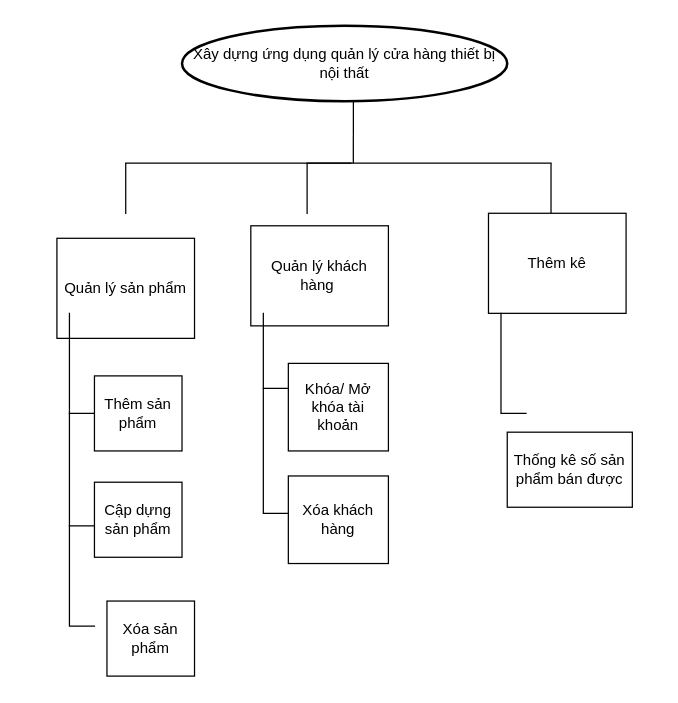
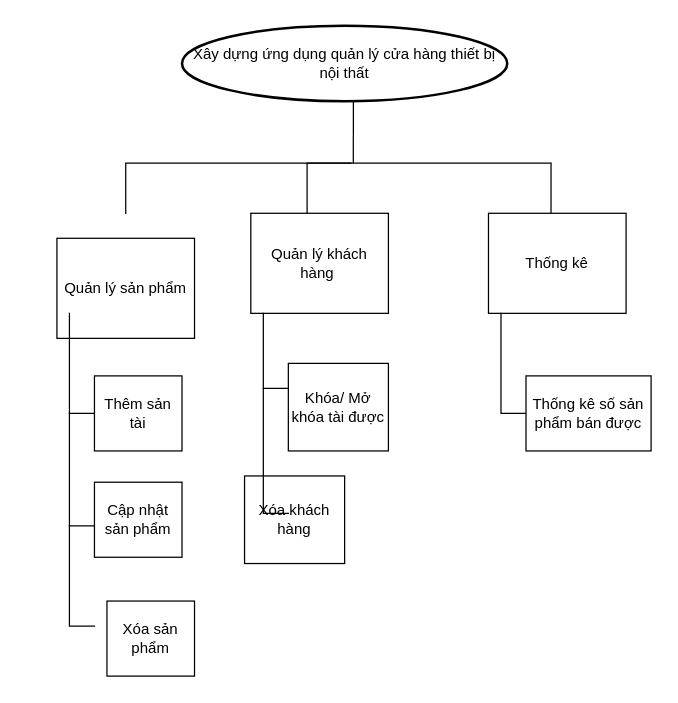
- <mxCell id="6" value="Thêm kê" style="rounded=0;whiteSpace=wrap;html=1;" parent="1" vertex="1"><mxGeometry x="390" y="170" width="110" height="80" as="geometry" /></mxCell>
+ <mxCell id="6" value="Thống kê" style="rounded=0;whiteSpace=wrap;html=1;" parent="1" vertex="1"><mxGeometry x="390" y="170" width="110" height="80" as="geometry" /></mxCell>
- <mxCell id="5" value="Quản lý khách hàng&amp;nbsp;" style="rounded=0;whiteSpace=wrap;html=1;" parent="1" vertex="1"><mxGeometry x="200" y="180" width="110" height="80" as="geometry" /></mxCell>
+ <mxCell id="5" value="Quản lý khách hàng&amp;nbsp;" style="rounded=0;whiteSpace=wrap;html=1;" parent="1" vertex="1"><mxGeometry x="200" y="170" width="110" height="80" as="geometry" /></mxCell>
- <mxCell id="16" value="Khóa/ Mở khóa tài khoản" style="rounded=0;whiteSpace=wrap;html=1;" parent="1" vertex="1"><mxGeometry x="230" y="290" width="80" height="70" as="geometry" /></mxCell>
+ <mxCell id="16" value="Khóa/ Mở khóa tài được" style="rounded=0;whiteSpace=wrap;html=1;" parent="1" vertex="1"><mxGeometry x="230" y="290" width="80" height="70" as="geometry" /></mxCell>
- <mxCell id="11" value="Thêm sản phẩm" style="rounded=0;whiteSpace=wrap;html=1;" parent="1" vertex="1"><mxGeometry x="75" y="300" width="70" height="60" as="geometry" /></mxCell>
+ <mxCell id="11" value="Thêm sản tài" style="rounded=0;whiteSpace=wrap;html=1;" parent="1" vertex="1"><mxGeometry x="75" y="300" width="70" height="60" as="geometry" /></mxCell>
- <mxCell id="21" value="Thống kê số sản phẩm bán được" style="rounded=0;whiteSpace=wrap;html=1;" parent="1" vertex="1"><mxGeometry x="405" y="345" width="100" height="60" as="geometry" /></mxCell>
+ <mxCell id="21" value="Thống kê số sản phẩm bán được" style="rounded=0;whiteSpace=wrap;html=1;" parent="1" vertex="1"><mxGeometry x="420" y="300" width="100" height="60" as="geometry" /></mxCell>
- <mxCell id="13" value="Cập dựng sản phẩm" style="rounded=0;whiteSpace=wrap;html=1;" parent="1" vertex="1"><mxGeometry x="75" y="385" width="70" height="60" as="geometry" /></mxCell>
+ <mxCell id="13" value="Cập nhật sản phẩm" style="rounded=0;whiteSpace=wrap;html=1;" parent="1" vertex="1"><mxGeometry x="75" y="385" width="70" height="60" as="geometry" /></mxCell>
- <mxCell id="18" value="Xóa khách hàng" style="rounded=0;whiteSpace=wrap;html=1;" parent="1" vertex="1"><mxGeometry x="230" y="380" width="80" height="70" as="geometry" /></mxCell>
+ <mxCell id="18" value="Xóa khách hàng" style="rounded=0;whiteSpace=wrap;html=1;" parent="1" vertex="1"><mxGeometry x="195" y="380" width="80" height="70" as="geometry" /></mxCell>
